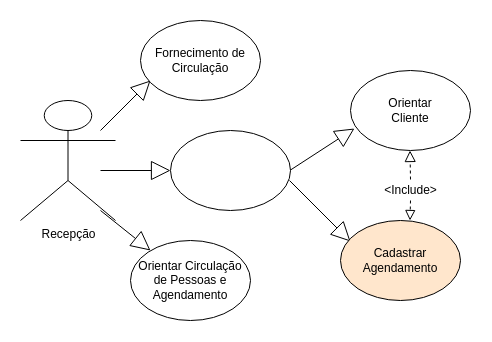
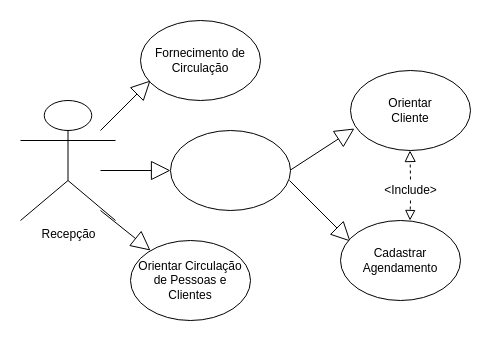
- <mxCell id="13" value="Cadastrar Agendamento" style="ellipse;whiteSpace=wrap;html=1;fillColor=#ffe6cc;" vertex="1" parent="1"><mxGeometry x="340" y="220" width="120" height="80" as="geometry" /></mxCell>
+ <mxCell id="13" value="Cadastrar Agendamento" style="ellipse;whiteSpace=wrap;html=1;" vertex="1" parent="1"><mxGeometry x="340" y="220" width="120" height="80" as="geometry" /></mxCell>
- <mxCell id="11" value="Orientar Circulação de Pessoas e Agendamento" style="ellipse;whiteSpace=wrap;html=1;" vertex="1" parent="1"><mxGeometry x="130" y="240" width="120" height="80" as="geometry" /></mxCell>
+ <mxCell id="11" value="Orientar Circulação de Pessoas e Clientes" style="ellipse;whiteSpace=wrap;html=1;" vertex="1" parent="1"><mxGeometry x="130" y="240" width="120" height="80" as="geometry" /></mxCell>
